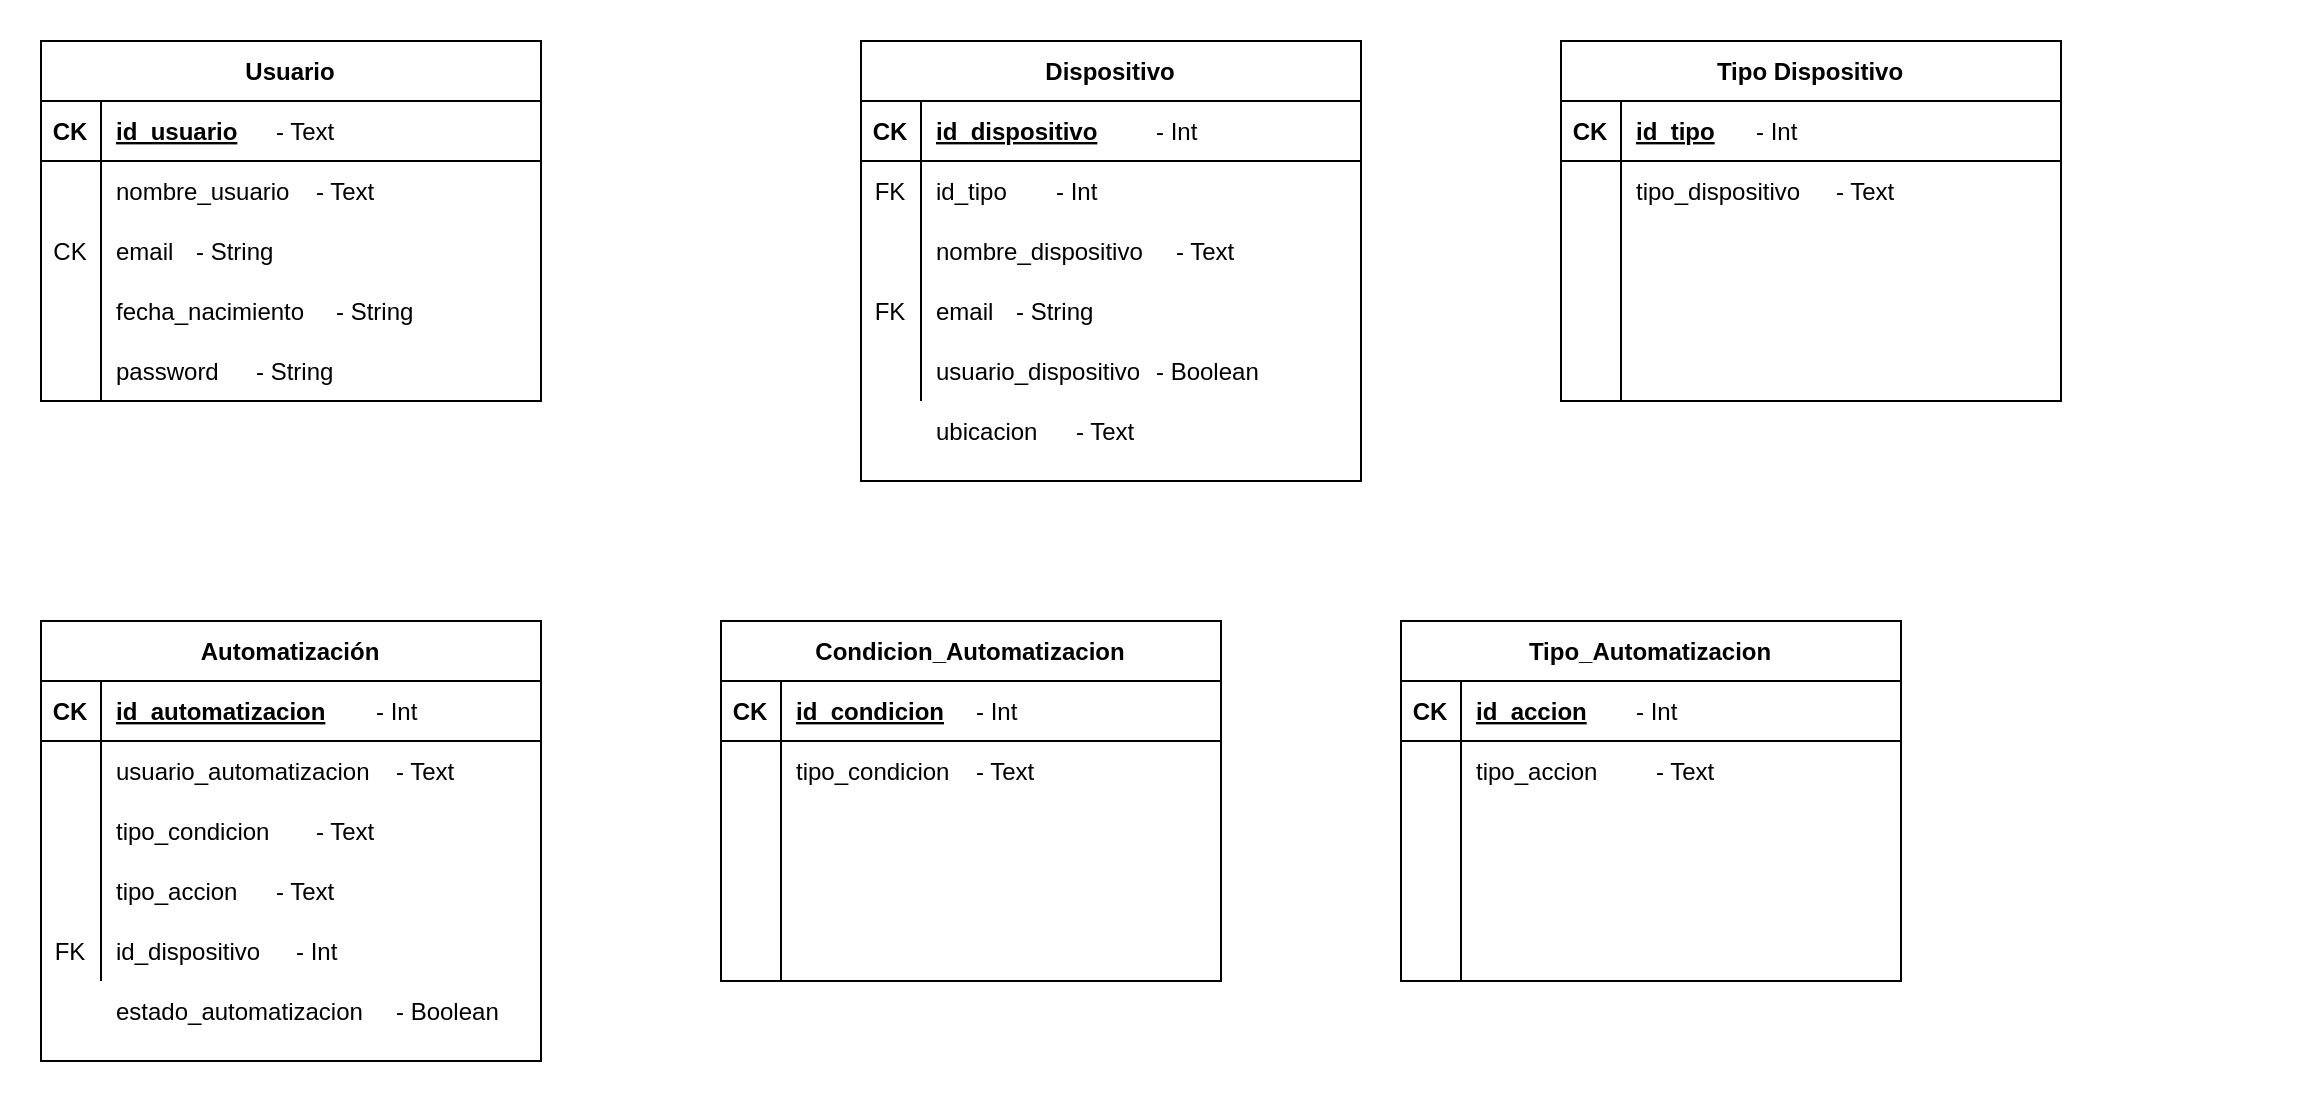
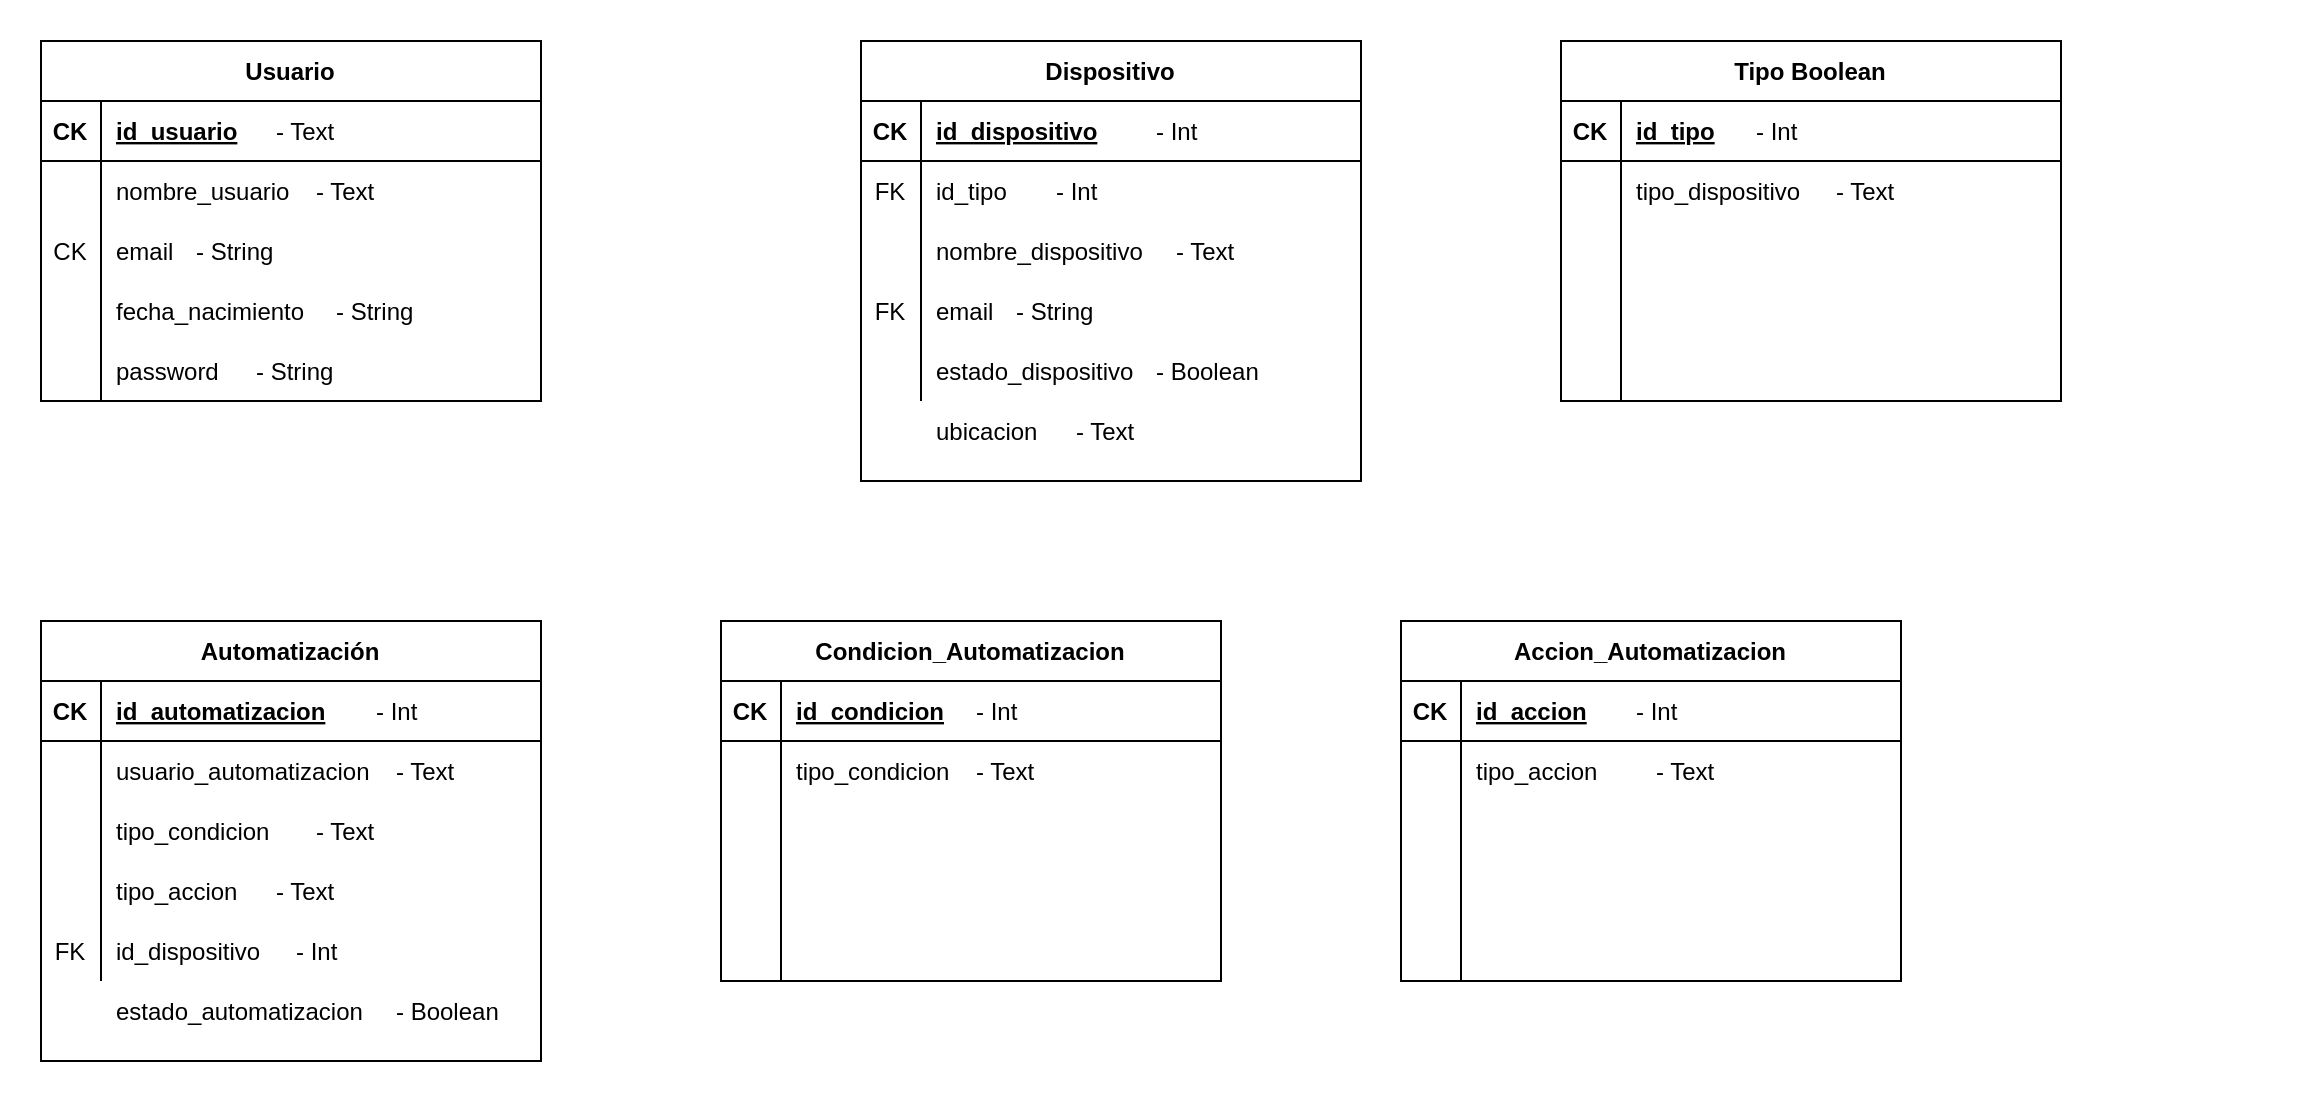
- <mxCell id="34" value="Tipo Dispositivo" style="shape=table;startSize=30;container=1;collapsible=1;childLayout=tableLayout;fixedRows=1;rowLines=0;fontStyle=1;align=center;resizeLast=1;" vertex="1" parent="1"><mxGeometry x="780" y="20" width="250" height="180" as="geometry" /></mxCell>
+ <mxCell id="34" value="Tipo Boolean" style="shape=table;startSize=30;container=1;collapsible=1;childLayout=tableLayout;fixedRows=1;rowLines=0;fontStyle=1;align=center;resizeLast=1;" vertex="1" parent="1"><mxGeometry x="780" y="20" width="250" height="180" as="geometry" /></mxCell>
- <mxCell id="33" value="usuario_dispositivo" style="shape=partialRectangle;overflow=hidden;connectable=0;fillColor=none;top=0;left=0;bottom=0;right=0;align=left;spacingLeft=6;strokeColor=default;" vertex="1" parent="31"><mxGeometry x="30" width="220" height="30" as="geometry"><mxRectangle width="220" height="30" as="alternateBounds" /></mxGeometry></mxCell>
+ <mxCell id="33" value="estado_dispositivo" style="shape=partialRectangle;overflow=hidden;connectable=0;fillColor=none;top=0;left=0;bottom=0;right=0;align=left;spacingLeft=6;strokeColor=default;" vertex="1" parent="31"><mxGeometry x="30" width="220" height="30" as="geometry"><mxRectangle width="220" height="30" as="alternateBounds" /></mxGeometry></mxCell>
- <mxCell id="91" value="Tipo_Automatizacion" style="shape=table;startSize=30;container=1;collapsible=1;childLayout=tableLayout;fixedRows=1;rowLines=0;fontStyle=1;align=center;resizeLast=1;" vertex="1" parent="1"><mxGeometry x="700" y="310" width="250" height="180" as="geometry" /></mxCell>
+ <mxCell id="91" value="Accion_Automatizacion" style="shape=table;startSize=30;container=1;collapsible=1;childLayout=tableLayout;fixedRows=1;rowLines=0;fontStyle=1;align=center;resizeLast=1;" vertex="1" parent="1"><mxGeometry x="700" y="310" width="250" height="180" as="geometry" /></mxCell>
